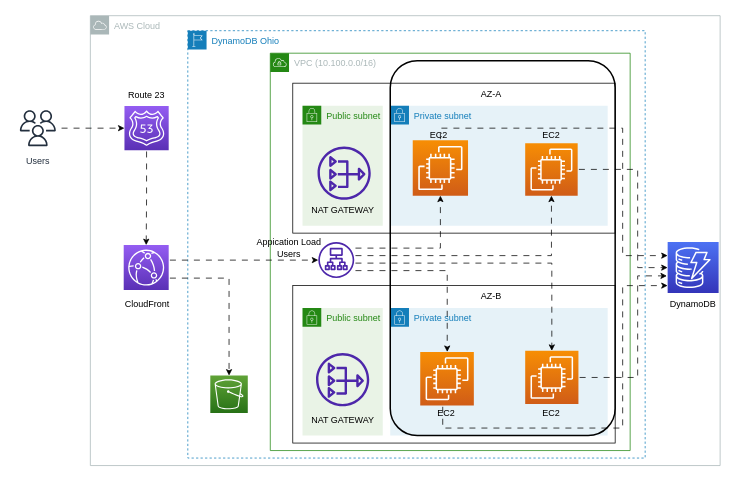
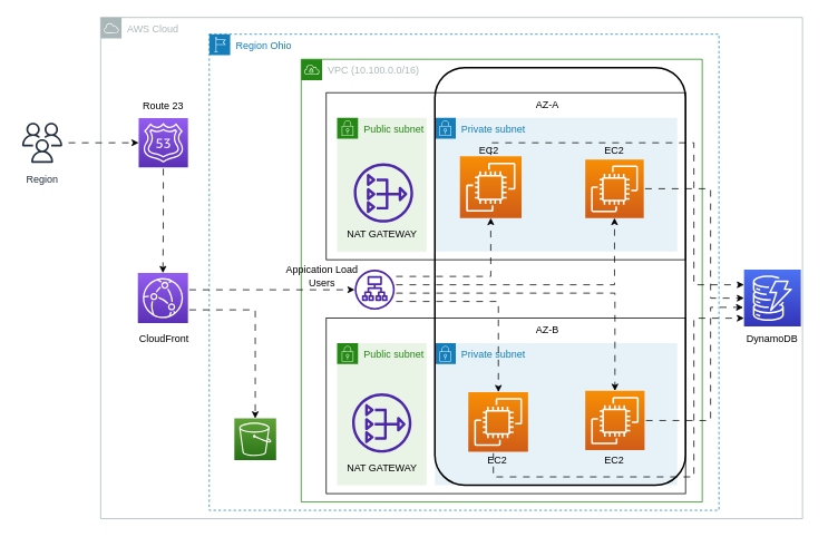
- <mxCell id="3" value="DynamoDB Ohio" style="points=[[0,0],[0.25,0],[0.5,0],[0.75,0],[1,0],[1,0.25],[1,0.5],[1,0.75],[1,1],[0.75,1],[0.5,1],[0.25,1],[0,1],[0,0.75],[0,0.5],[0,0.25]];outlineConnect=0;gradientColor=none;html=1;whiteSpace=wrap;fontSize=12;fontStyle=0;container=1;pointerEvents=0;collapsible=0;recursiveResize=0;shape=mxgraph.aws4.group;grIcon=mxgraph.aws4.group_region;strokeColor=#147EBA;fillColor=none;verticalAlign=top;align=left;spacingLeft=30;fontColor=#147EBA;dashed=1;" vertex="1" parent="1"><mxGeometry x="250" y="40" width="610" height="570" as="geometry" /></mxCell>
+ <mxCell id="3" value="Region Ohio" style="points=[[0,0],[0.25,0],[0.5,0],[0.75,0],[1,0],[1,0.25],[1,0.5],[1,0.75],[1,1],[0.75,1],[0.5,1],[0.25,1],[0,1],[0,0.75],[0,0.5],[0,0.25]];outlineConnect=0;gradientColor=none;html=1;whiteSpace=wrap;fontSize=12;fontStyle=0;container=1;pointerEvents=0;collapsible=0;recursiveResize=0;shape=mxgraph.aws4.group;grIcon=mxgraph.aws4.group_region;strokeColor=#147EBA;fillColor=none;verticalAlign=top;align=left;spacingLeft=30;fontColor=#147EBA;dashed=1;" vertex="1" parent="1"><mxGeometry x="250" y="40" width="610" height="570" as="geometry" /></mxCell>
- <mxCell id="9" value="Users" style="sketch=0;outlineConnect=0;fontColor=#232F3E;gradientColor=none;strokeColor=#232F3E;fillColor=#ffffff;dashed=0;verticalLabelPosition=bottom;verticalAlign=top;align=center;html=1;fontSize=12;fontStyle=0;aspect=fixed;shape=mxgraph.aws4.resourceIcon;resIcon=mxgraph.aws4.users;" vertex="1" parent="1"><mxGeometry x="20" y="140" width="60" height="60" as="geometry" /></mxCell>
+ <mxCell id="9" value="Region" style="sketch=0;outlineConnect=0;fontColor=#232F3E;gradientColor=none;strokeColor=#232F3E;fillColor=#ffffff;dashed=0;verticalLabelPosition=bottom;verticalAlign=top;align=center;html=1;fontSize=12;fontStyle=0;aspect=fixed;shape=mxgraph.aws4.resourceIcon;resIcon=mxgraph.aws4.users;" vertex="1" parent="1"><mxGeometry x="20" y="140" width="60" height="60" as="geometry" /></mxCell>
